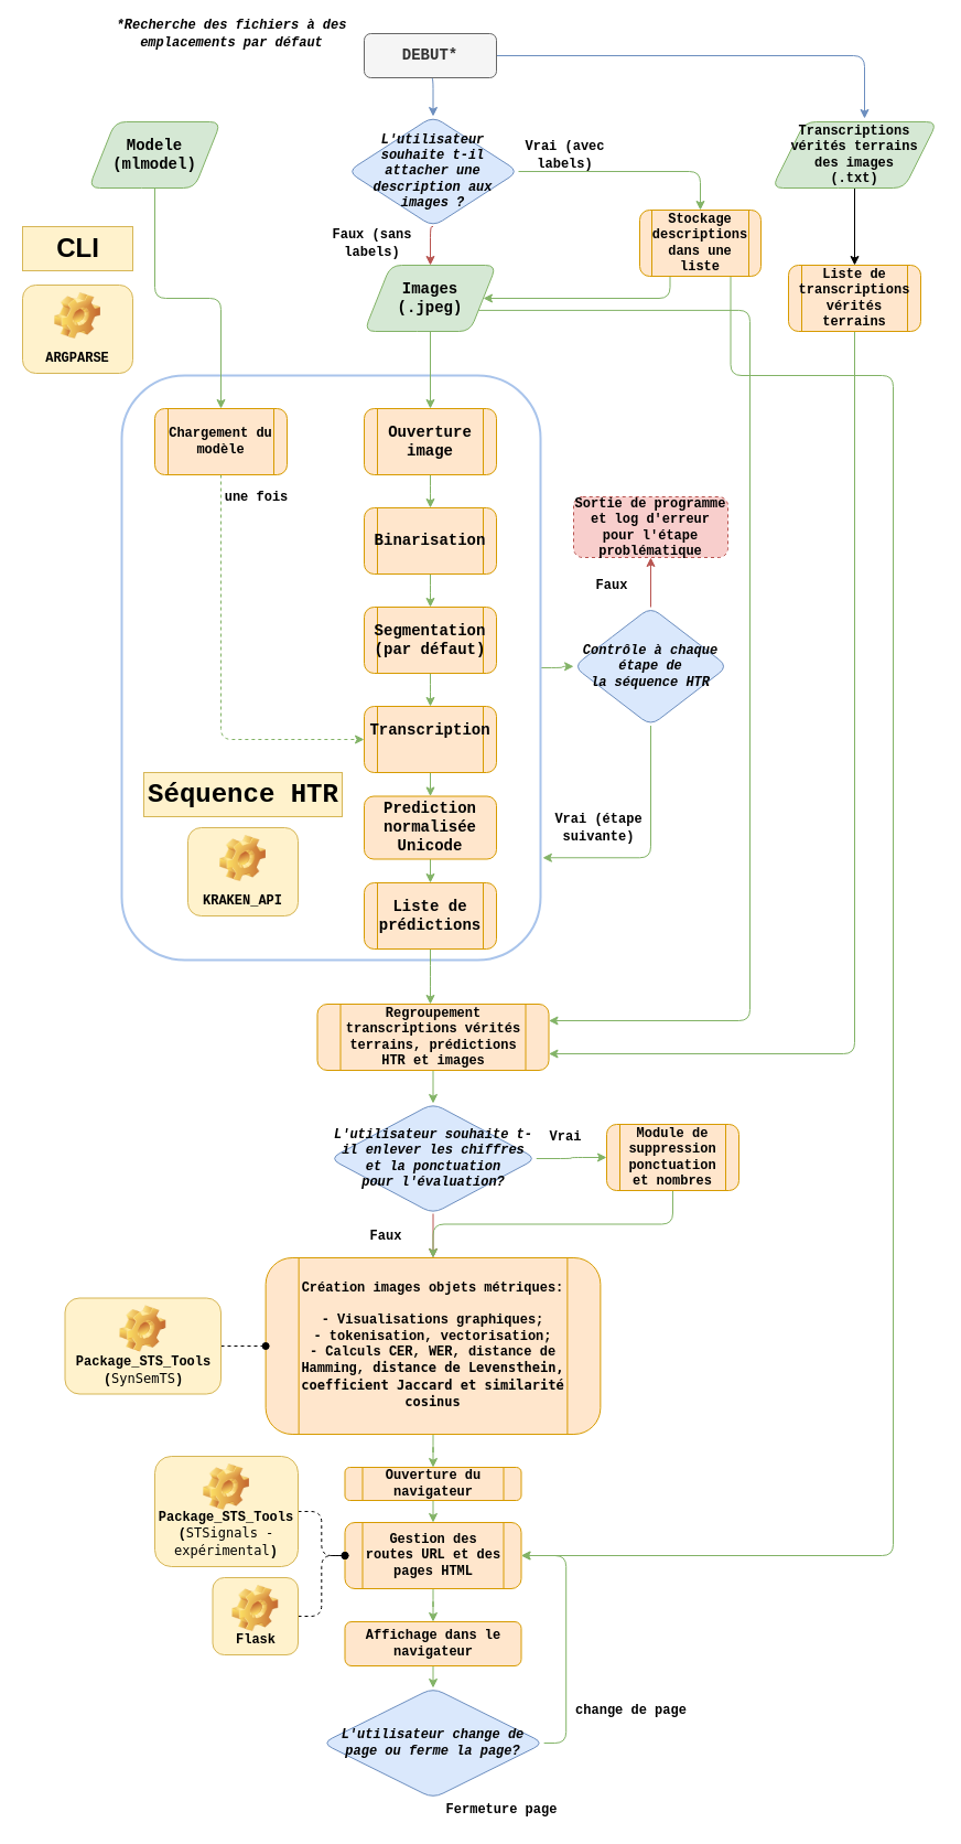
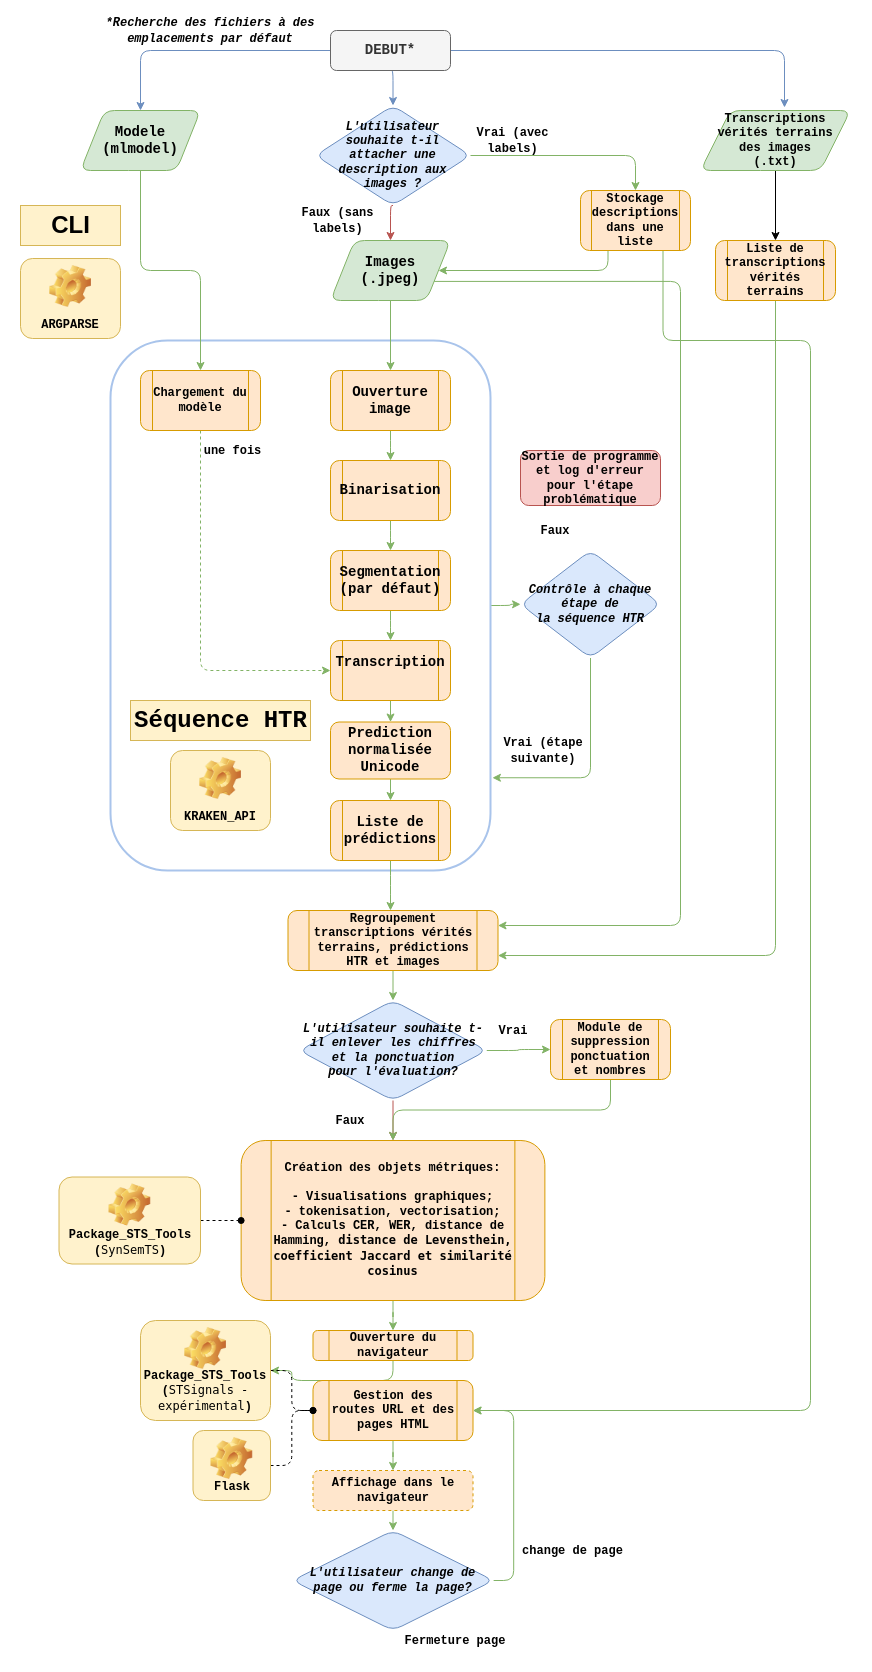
+ <mxCell id="4" style="edgeStyle=orthogonalEdgeStyle;orthogonalLoop=1;jettySize=auto;html=1;fontFamily=Courier New;entryX=0.5;entryY=0;entryDx=0;entryDy=0;fillColor=#dae8fc;strokeColor=#6c8ebf;" edge="1" parent="1" source="7" target="12"><mxGeometry relative="1" as="geometry"><mxPoint x="140" y="50" as="targetPoint" /></mxGeometry></mxCell>
- <mxCell id="51" value="&lt;div&gt;Sortie de programme&lt;/div&gt;&lt;div&gt;et log d'erreur pour l'étape problématique&lt;br&gt;&lt;/div&gt;" style="whiteSpace=wrap;html=1;fontSize=12;glass=0;strokeWidth=1;shadow=0;fontStyle=1;fontFamily=Courier New;rounded=1;fillColor=#f8cecc;strokeColor=#b85450;dashed=1;" vertex="1" parent="1"><mxGeometry x="520" y="450" width="140" height="55" as="geometry" /></mxCell>
+ <mxCell id="51" value="&lt;div&gt;Sortie de programme&lt;/div&gt;&lt;div&gt;et log d'erreur pour l'étape problématique&lt;br&gt;&lt;/div&gt;" style="whiteSpace=wrap;html=1;fontSize=12;glass=0;strokeWidth=1;shadow=0;fontStyle=1;fontFamily=Courier New;rounded=1;fillColor=#f8cecc;strokeColor=#b85450;" vertex="1" parent="1"><mxGeometry x="520" y="450" width="140" height="55" as="geometry" /></mxCell>
- <mxCell id="48" style="edgeStyle=orthogonalEdgeStyle;rounded=1;orthogonalLoop=1;jettySize=auto;html=1;exitX=0.5;exitY=0;exitDx=0;exitDy=0;entryX=0.5;entryY=1;entryDx=0;entryDy=0;fillColor=#f8cecc;strokeColor=#b85450;" edge="1" parent="1" source="49" target="51"><mxGeometry relative="1" as="geometry" /></mxCell>
- <mxCell id="31" value="&lt;div&gt;&lt;b&gt;Création images objets métriques:&lt;/b&gt;&lt;/div&gt;&lt;div&gt;&lt;b&gt;&lt;br&gt;&lt;/b&gt;&lt;/div&gt;&lt;div&gt;&lt;b&gt;- Visualisations graphiques;&lt;/b&gt;&lt;/div&gt;&lt;div&gt;&lt;b&gt;- tokenisation, vectorisation;&lt;br&gt;&lt;/b&gt;&lt;/div&gt;&lt;div&gt;&lt;b&gt;- Calculs CER, WER, distance de Hamming, &lt;code style=&quot;color: rgb(0 , 0 , 0) ; font-style: normal ; letter-spacing: normal ; text-indent: 0px ; text-transform: none ; word-spacing: 0px ; text-decoration: none&quot;&gt;distance de Levensthein, coefficient Jaccard et similarité cosinus&lt;/code&gt;&lt;/b&gt; &lt;/div&gt;" style="shape=process;whiteSpace=wrap;html=1;backgroundOutline=1;fontFamily=Courier New;rounded=1;fillColor=#ffe6cc;strokeColor=#d79b00;" vertex="1" parent="1"><mxGeometry x="240.63" y="1140" width="303.75" height="160" as="geometry" /></mxCell>
+ <mxCell id="31" value="&lt;div&gt;&lt;b&gt;Création des objets métriques:&lt;/b&gt;&lt;/div&gt;&lt;div&gt;&lt;b&gt;&lt;br&gt;&lt;/b&gt;&lt;/div&gt;&lt;div&gt;&lt;b&gt;- Visualisations graphiques;&lt;/b&gt;&lt;/div&gt;&lt;div&gt;&lt;b&gt;- tokenisation, vectorisation;&lt;br&gt;&lt;/b&gt;&lt;/div&gt;&lt;div&gt;&lt;b&gt;- Calculs CER, WER, distance de Hamming, &lt;code style=&quot;color: rgb(0 , 0 , 0) ; font-style: normal ; letter-spacing: normal ; text-indent: 0px ; text-transform: none ; word-spacing: 0px ; text-decoration: none&quot;&gt;distance de Levensthein, coefficient Jaccard et similarité cosinus&lt;/code&gt;&lt;/b&gt; &lt;/div&gt;" style="shape=process;whiteSpace=wrap;html=1;backgroundOutline=1;fontFamily=Courier New;rounded=1;fillColor=#ffe6cc;strokeColor=#d79b00;" vertex="1" parent="1"><mxGeometry x="240.63" y="1140" width="303.75" height="160" as="geometry" /></mxCell>
- <mxCell id="62" style="edgeStyle=orthogonalEdgeStyle;rounded=1;orthogonalLoop=1;jettySize=auto;html=1;exitX=0.5;exitY=1;exitDx=0;exitDy=0;entryX=0.5;entryY=0;entryDx=0;entryDy=0;endArrow=classic;endFill=1;fillColor=#d5e8d4;strokeColor=#82b366;" edge="1" parent="1" source="63" target="67"><mxGeometry relative="1" as="geometry" /></mxCell>
+ <mxCell id="62" style="edgeStyle=orthogonalEdgeStyle;rounded=1;orthogonalLoop=1;jettySize=auto;html=1;exitX=0.5;exitY=1;exitDx=0;exitDy=0;endArrow=classic;endFill=1;fillColor=#d5e8d4;strokeColor=#82b366;" edge="1" parent="1" source="63" target="69"><mxGeometry relative="1" as="geometry" /></mxCell>
- <mxCell id="65" value="Affichage dans le navigateur" style="whiteSpace=wrap;html=1;fontSize=12;glass=0;strokeWidth=1;shadow=0;fontStyle=1;fontFamily=Courier New;rounded=1;fillColor=#ffe6cc;strokeColor=#d79b00;" vertex="1" parent="1"><mxGeometry x="312.5" y="1470" width="160" height="40" as="geometry" /></mxCell>
+ <mxCell id="65" value="Affichage dans le navigateur" style="whiteSpace=wrap;html=1;fontSize=12;glass=0;strokeWidth=1;shadow=0;fontStyle=1;fontFamily=Courier New;rounded=1;fillColor=#ffe6cc;strokeColor=#d79b00;dashed=1;" vertex="1" parent="1"><mxGeometry x="312.5" y="1470" width="160" height="40" as="geometry" /></mxCell>
